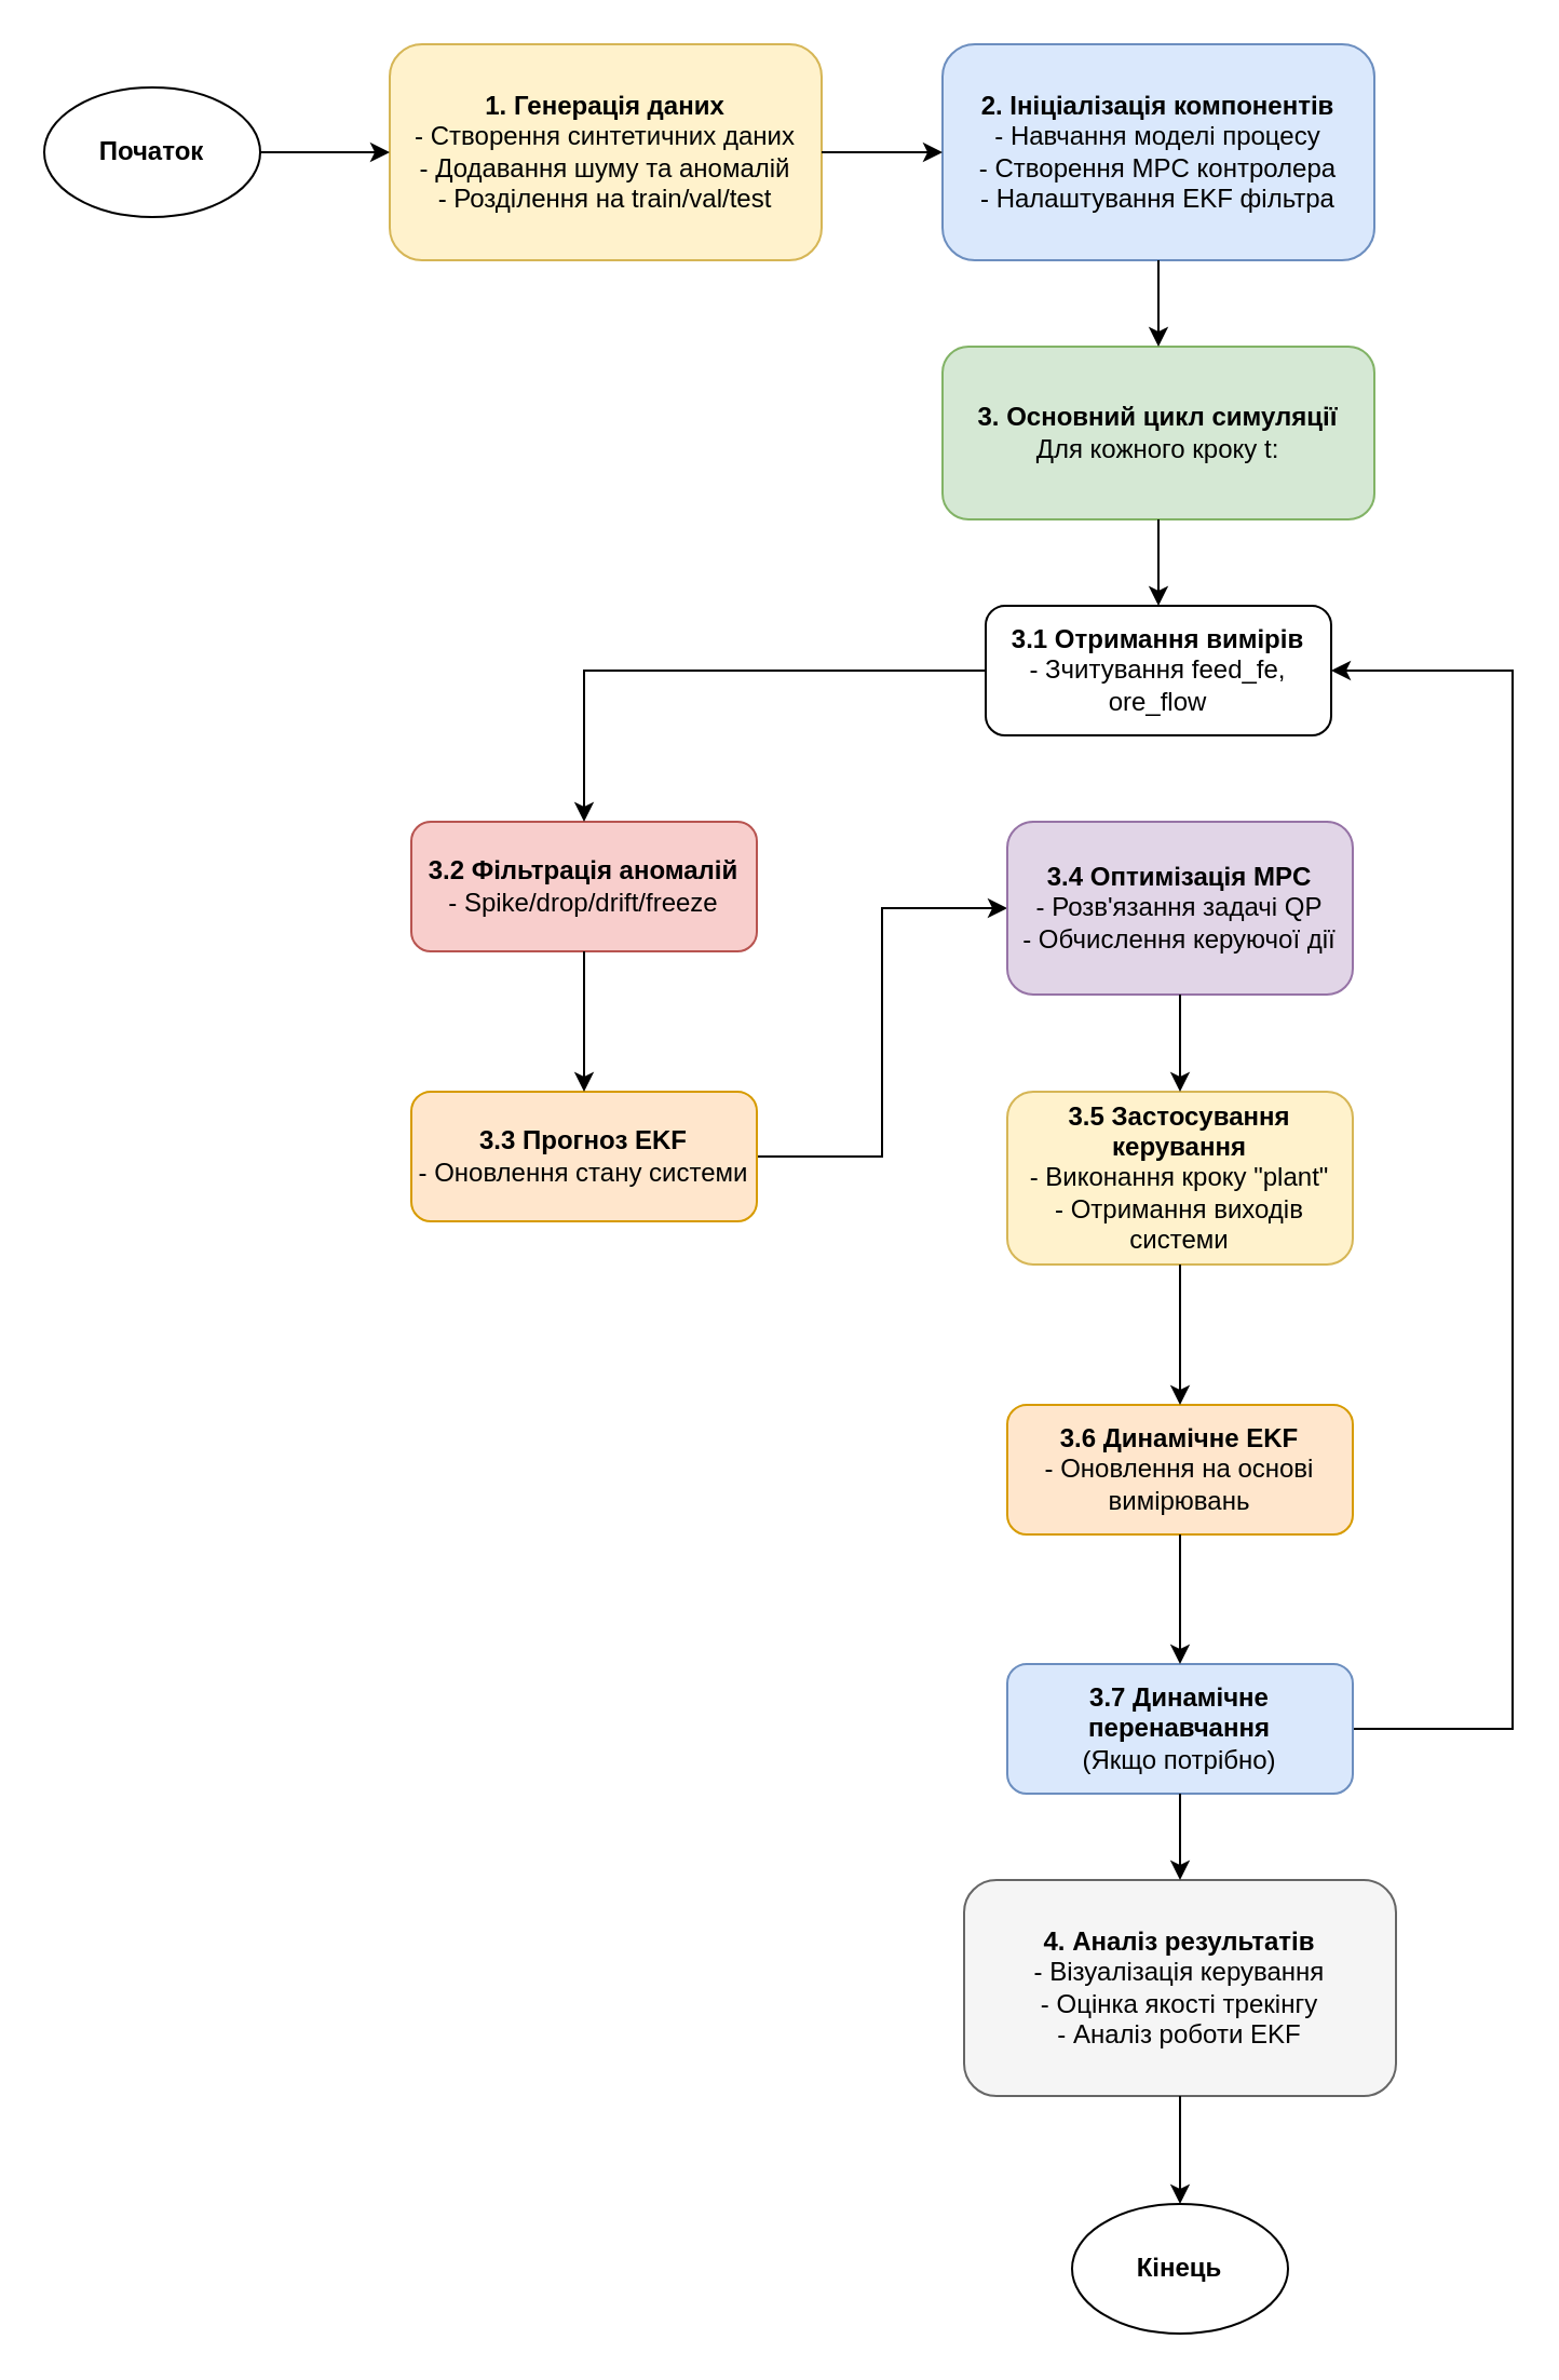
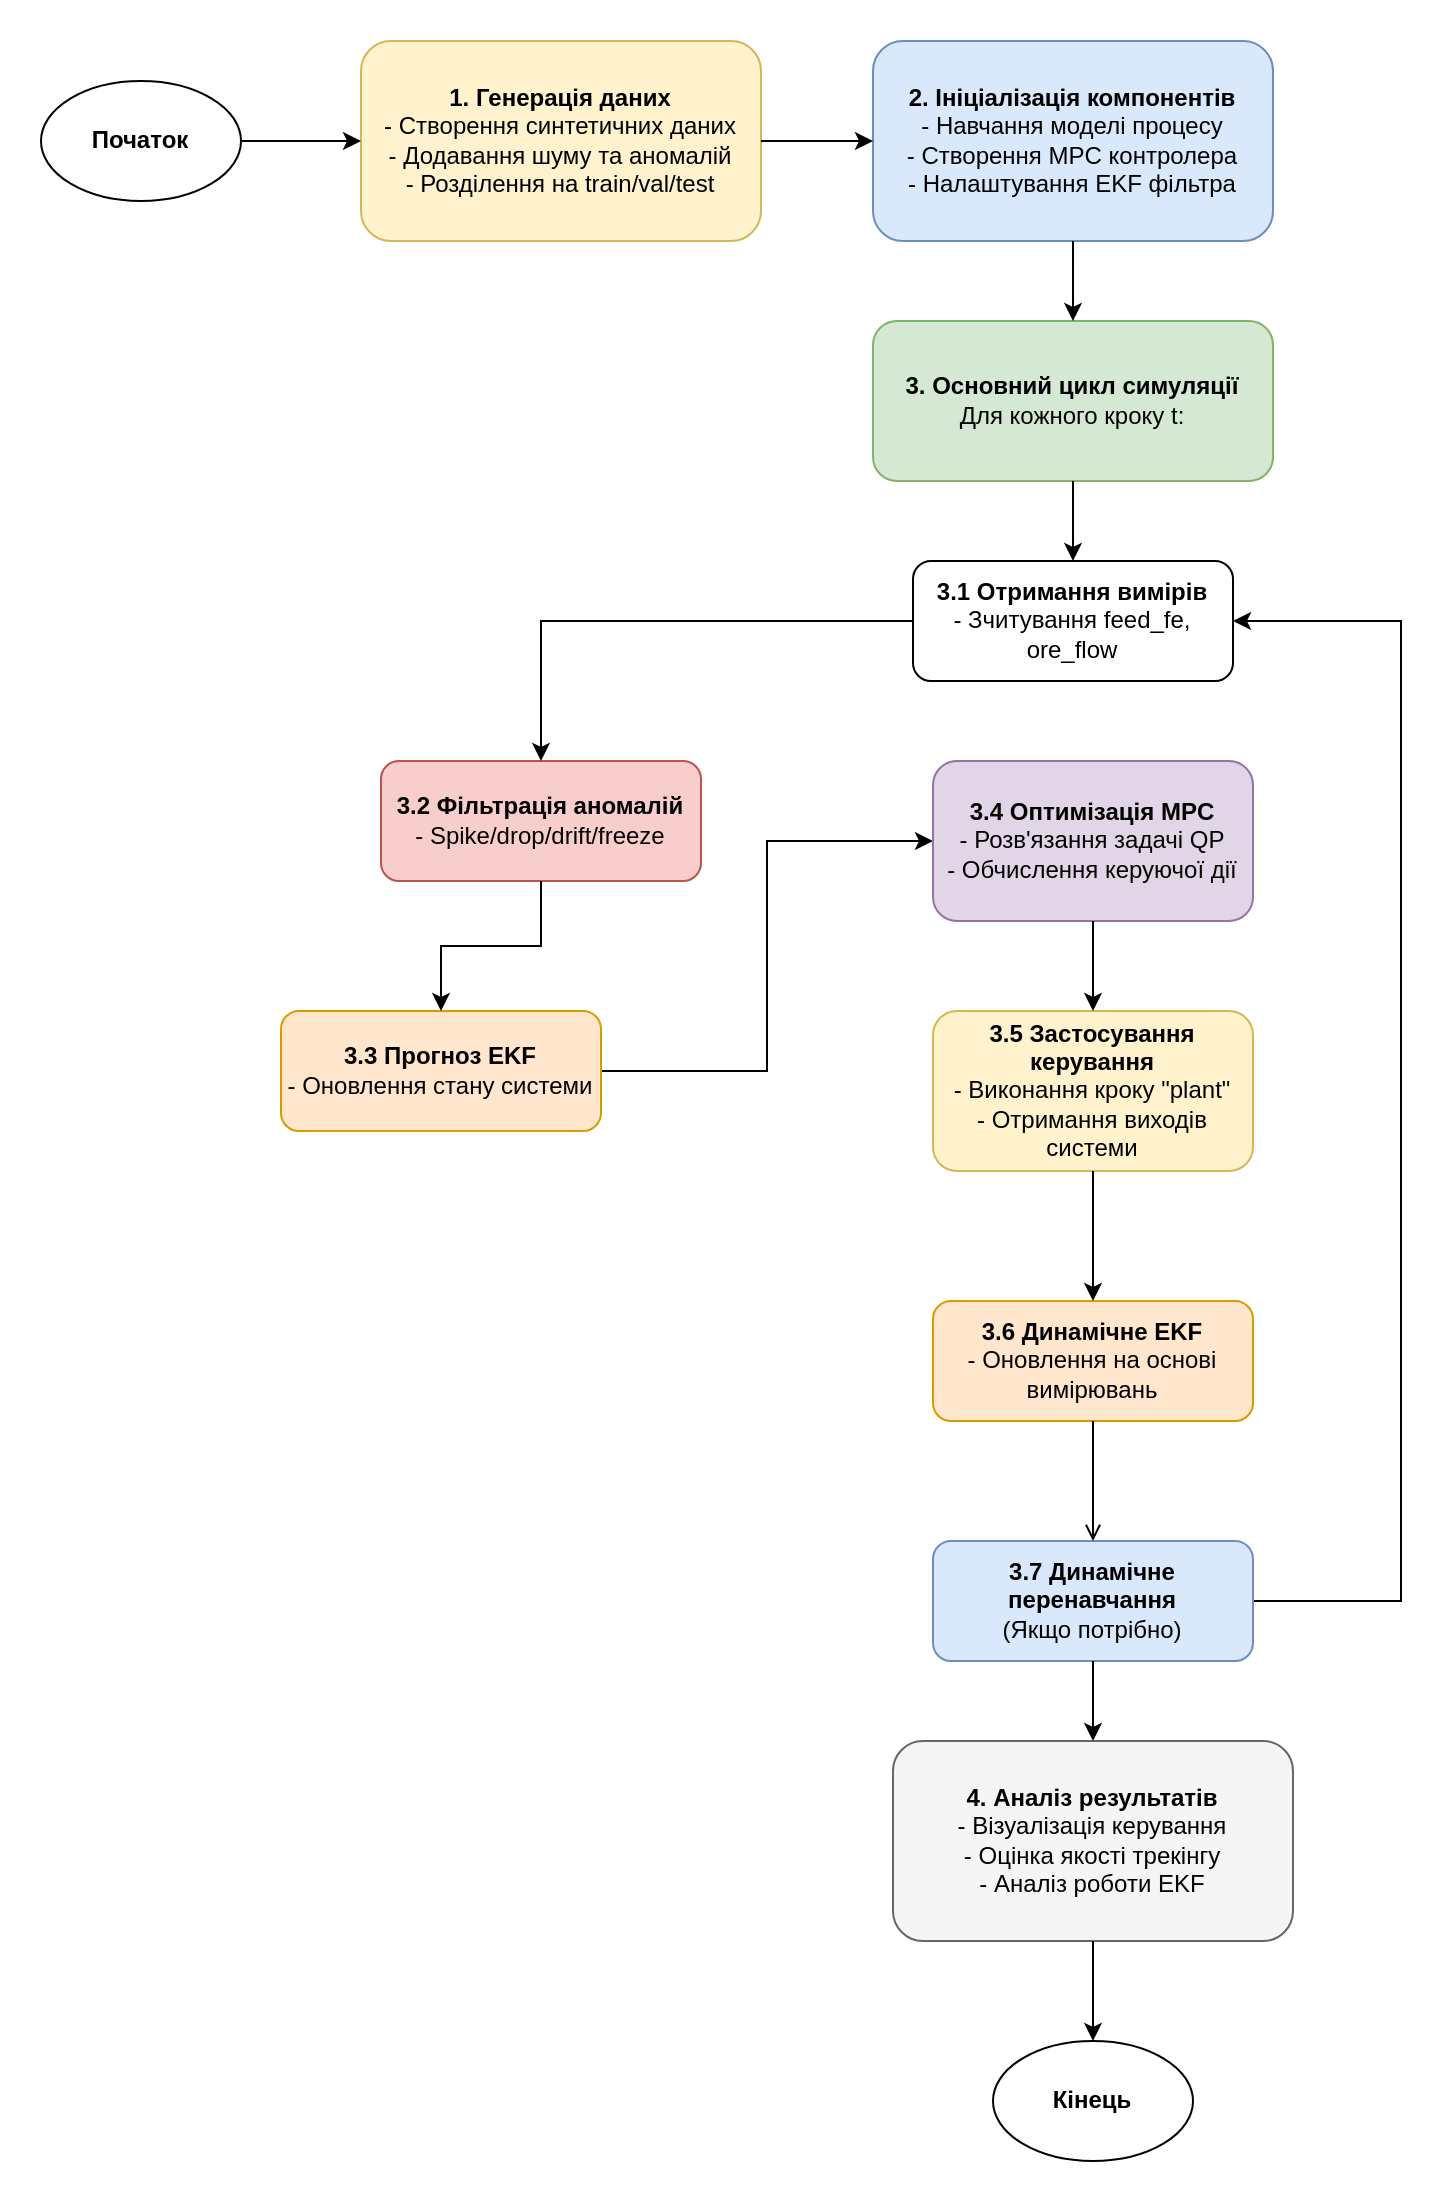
- <mxCell id="9" value="&lt;b&gt;3.3 Прогноз EKF&lt;/b&gt;&lt;br&gt;- Оновлення стану системи" style="rounded=1;whiteSpace=wrap;html=1;fillColor=#ffe6cc;strokeColor=#d79b00;" parent="1" vertex="1"><mxGeometry x="190" y="505" width="160" height="60" as="geometry" /></mxCell>
+ <mxCell id="9" value="&lt;b&gt;3.3 Прогноз EKF&lt;/b&gt;&lt;br&gt;- Оновлення стану системи" style="rounded=1;whiteSpace=wrap;html=1;fillColor=#ffe6cc;strokeColor=#d79b00;" parent="1" vertex="1"><mxGeometry x="140" y="505" width="160" height="60" as="geometry" /></mxCell>
- <mxCell id="25" style="edgeStyle=orthogonalEdgeStyle;rounded=0;orthogonalLoop=1;jettySize=auto;html=1;" parent="1" source="12" target="14" edge="1"><mxGeometry relative="1" as="geometry"><mxPoint x="326" y="630" as="sourcePoint" /><mxPoint x="206" y="630" as="targetPoint" /></mxGeometry></mxCell>
+ <mxCell id="25" style="edgeStyle=orthogonalEdgeStyle;rounded=0;orthogonalLoop=1;jettySize=auto;html=1;endArrow=open;" parent="1" source="12" target="14" edge="1"><mxGeometry relative="1" as="geometry"><mxPoint x="326" y="630" as="sourcePoint" /><mxPoint x="206" y="630" as="targetPoint" /></mxGeometry></mxCell>
